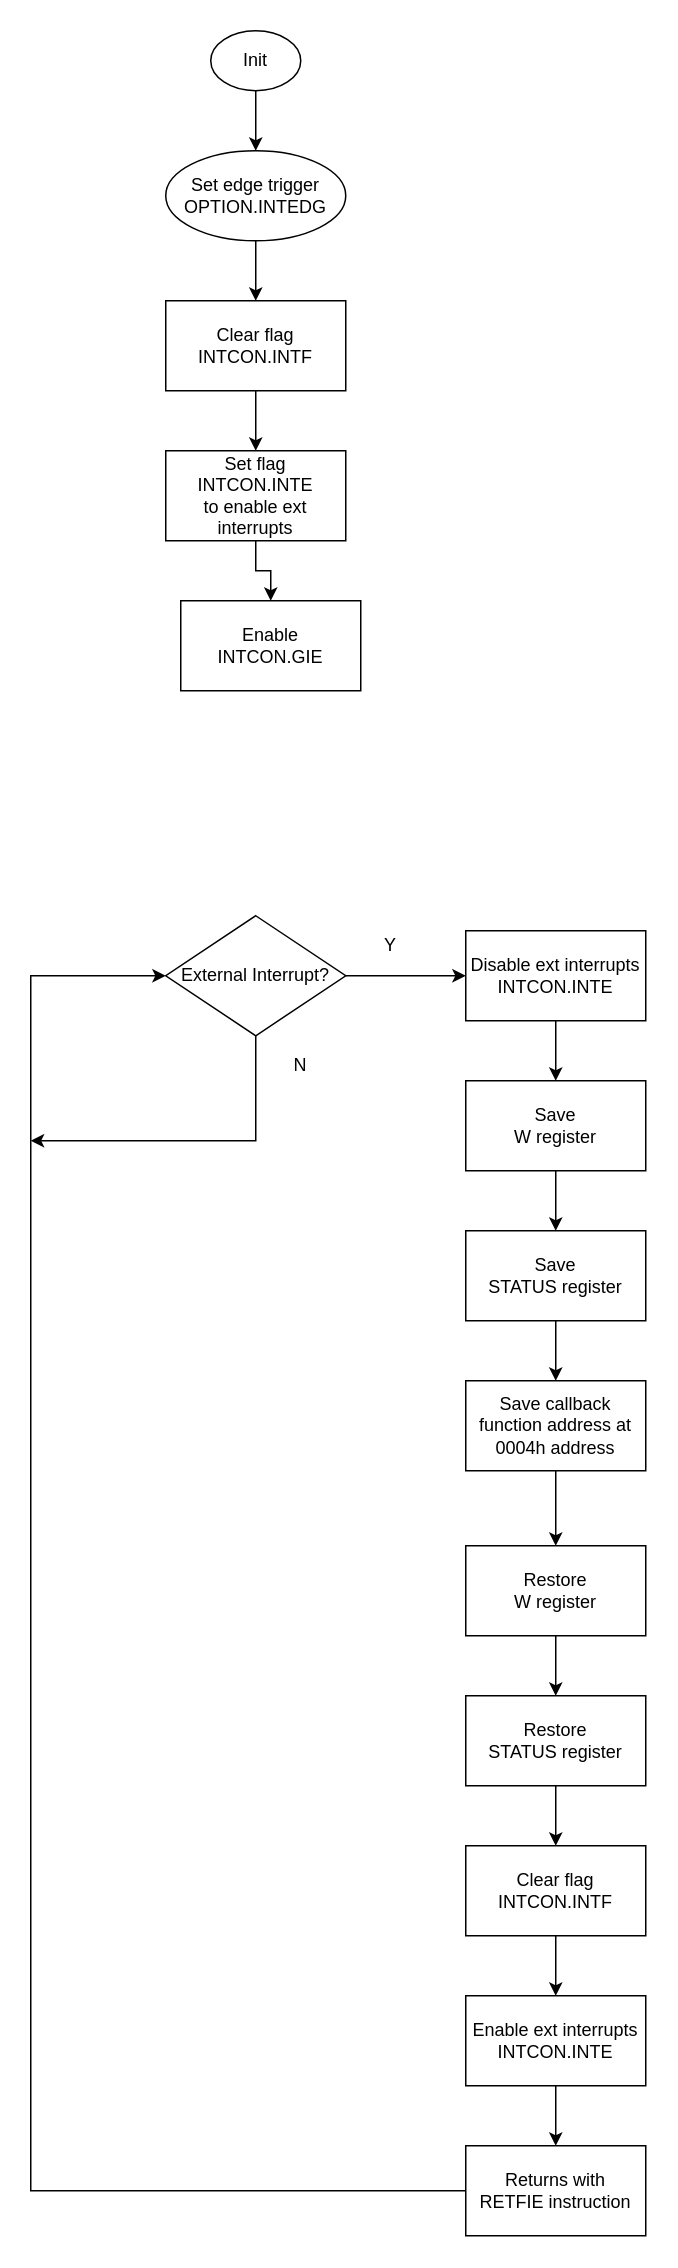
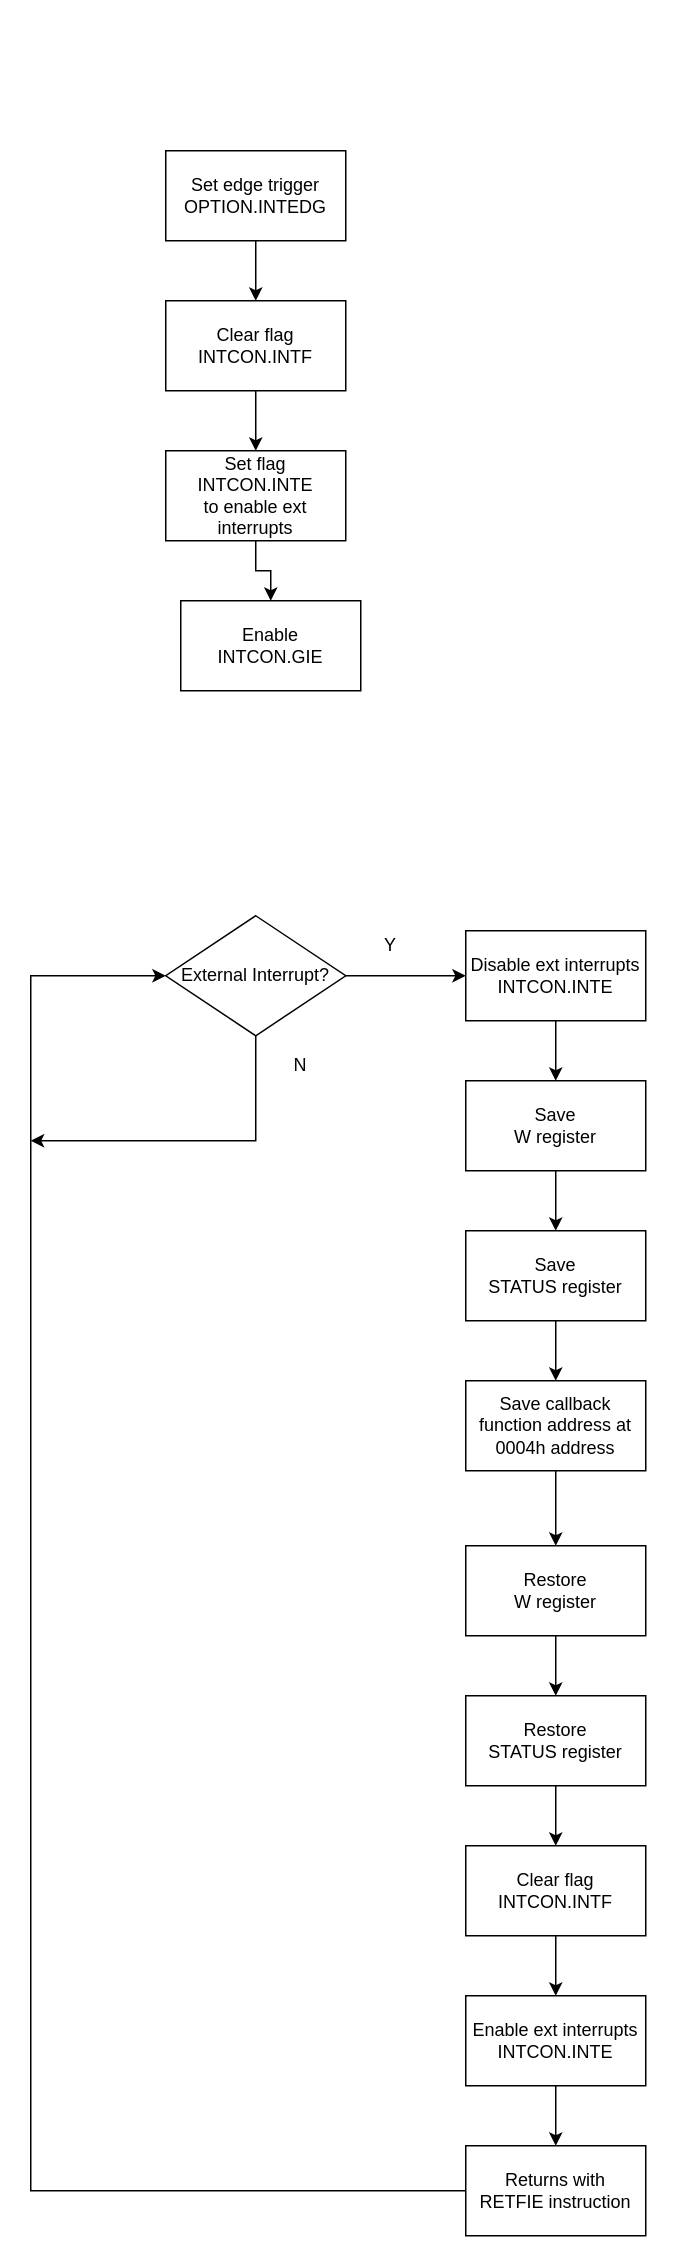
- <mxCell id="3" value="Init" style="ellipse;whiteSpace=wrap;html=1;" vertex="1" parent="1"><mxGeometry x="140" y="20" width="60" height="40" as="geometry" /></mxCell>
- <mxCell id="2" style="edgeStyle=orthogonalEdgeStyle;rounded=0;orthogonalLoop=1;jettySize=auto;html=1;" edge="1" parent="1" source="3" target="6"><mxGeometry relative="1" as="geometry" /></mxCell>
- <mxCell id="6" value="Set edge trigger&lt;br&gt;OPTION.INTEDG" style="ellipse;whiteSpace=wrap;html=1;" vertex="1" parent="1"><mxGeometry x="110" y="100" width="120" height="60" as="geometry" /></mxCell>
+ <mxCell id="6" value="Set edge trigger&lt;br&gt;OPTION.INTEDG" style="rounded=0;whiteSpace=wrap;html=1;" vertex="1" parent="1"><mxGeometry x="110" y="100" width="120" height="60" as="geometry" /></mxCell>
